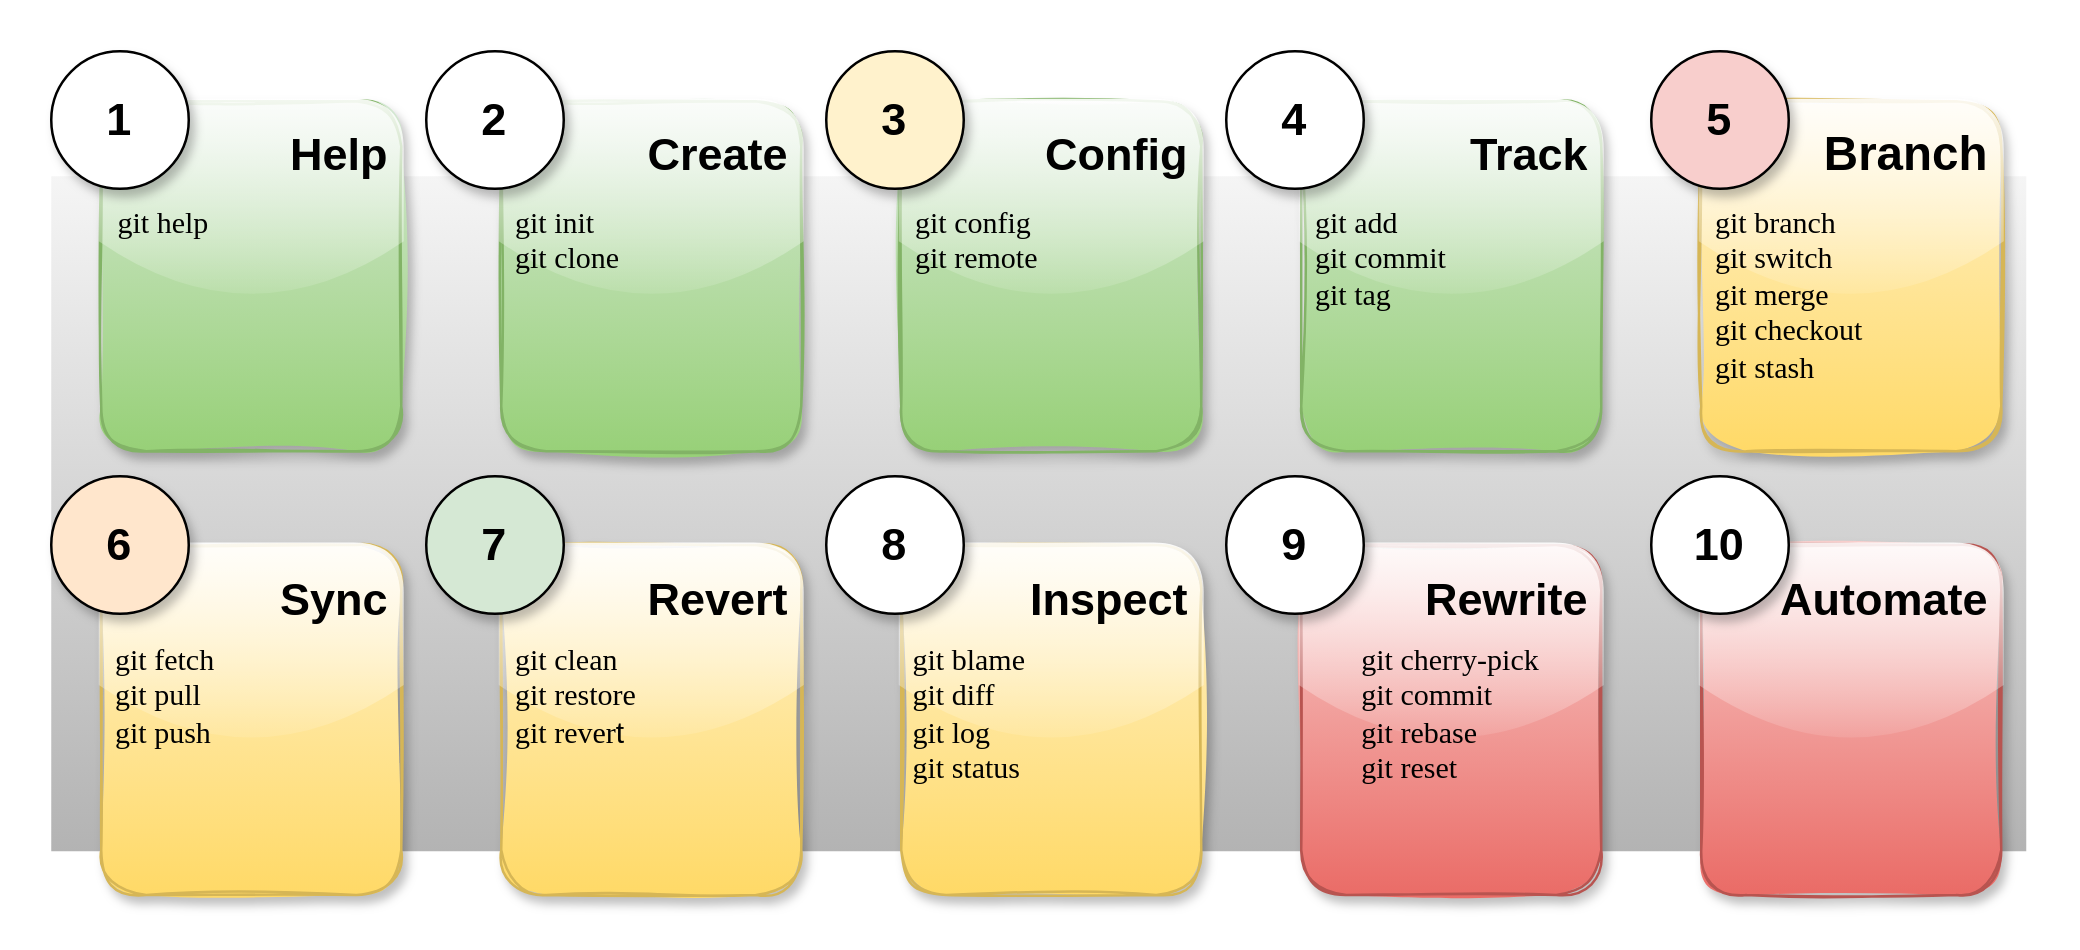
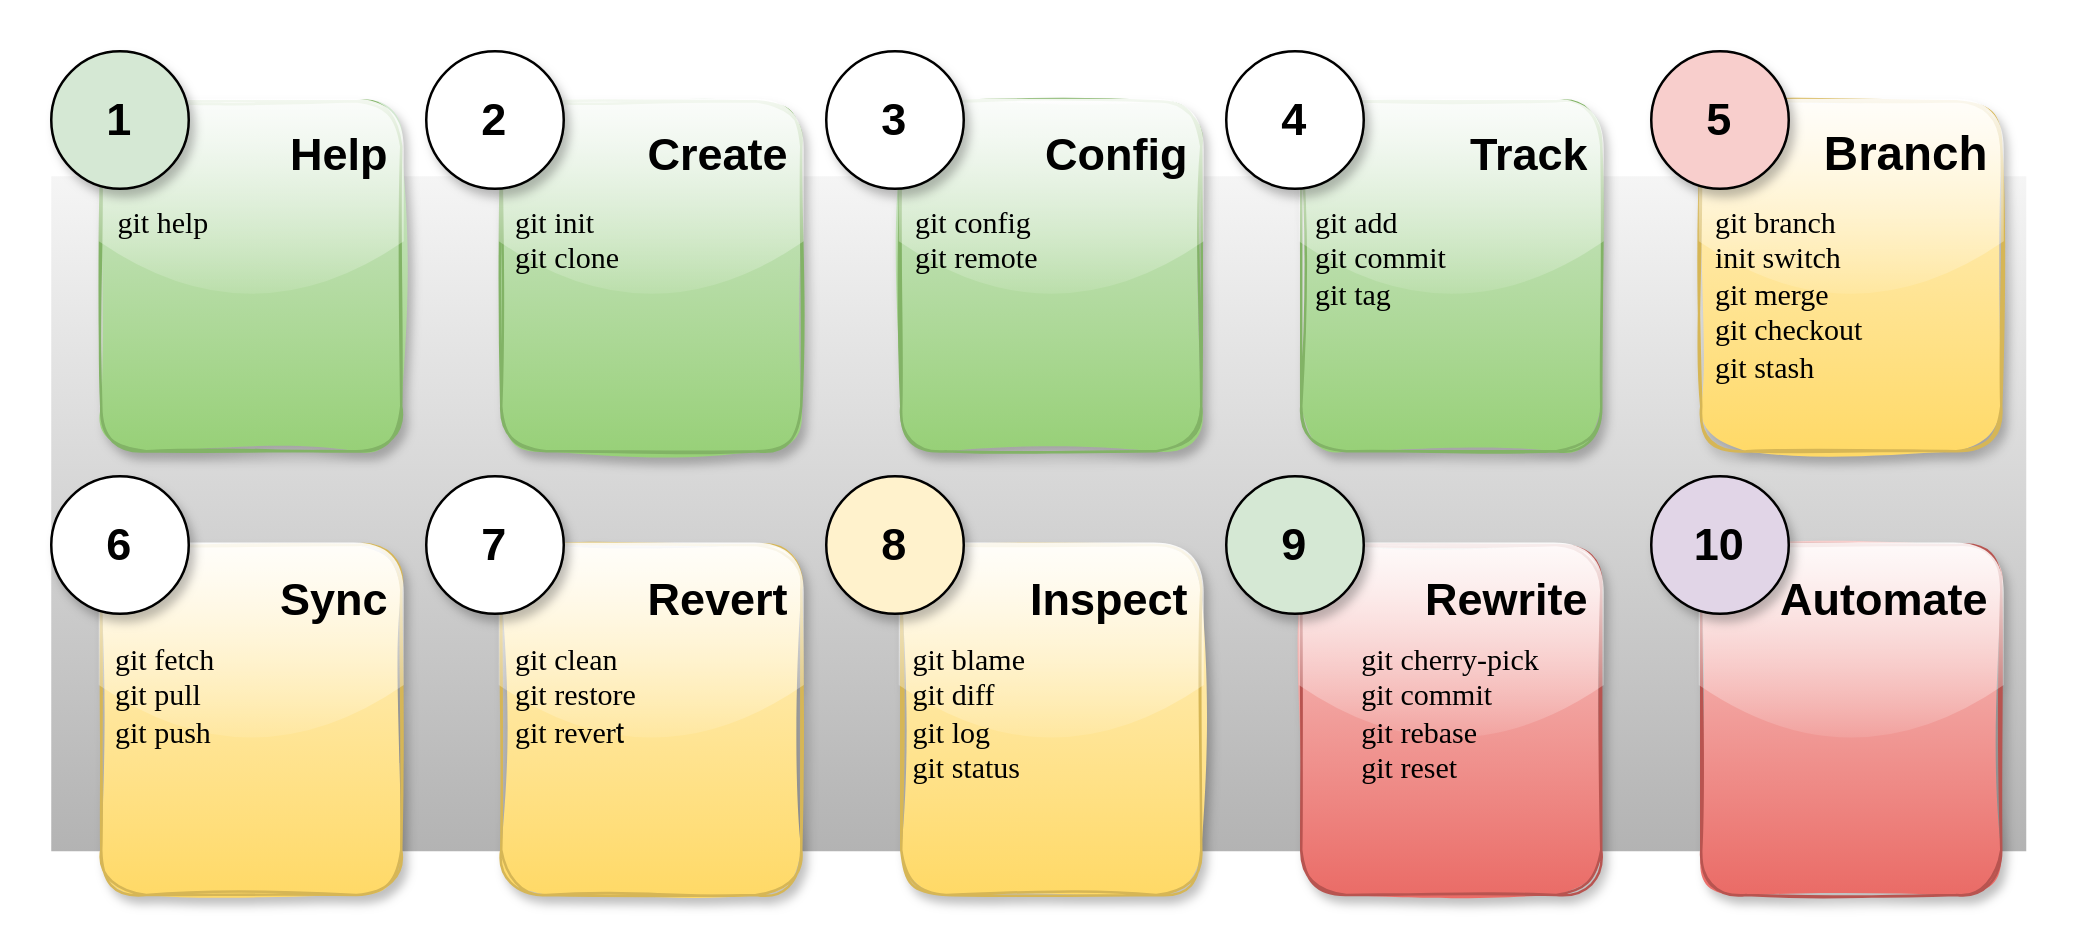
- <mxCell id="11" value="1" style="ellipse;whiteSpace=wrap;html=1;aspect=fixed;fontSize=18;fontStyle=1;shadow=1;" parent="1" vertex="1"><mxGeometry x="20" y="20" width="55" height="55" as="geometry" /></mxCell>
+ <mxCell id="11" value="1" style="ellipse;whiteSpace=wrap;html=1;aspect=fixed;fontSize=18;fontStyle=1;shadow=1;fillColor=#d5e8d4;" parent="1" vertex="1"><mxGeometry x="20" y="20" width="55" height="55" as="geometry" /></mxCell>
- <mxCell id="13" value="3" style="ellipse;whiteSpace=wrap;html=1;aspect=fixed;fontSize=18;fontStyle=1;shadow=1;fillColor=#fff2cc;" parent="1" vertex="1"><mxGeometry x="330" y="20" width="55" height="55" as="geometry" /></mxCell>
+ <mxCell id="13" value="3" style="ellipse;whiteSpace=wrap;html=1;aspect=fixed;fontSize=18;fontStyle=1;shadow=1;" parent="1" vertex="1"><mxGeometry x="330" y="20" width="55" height="55" as="geometry" /></mxCell>
- <mxCell id="27" value="&lt;div style=&quot;color: rgb(0, 0, 0); font-family: helvetica;&quot;&gt;&lt;span style=&quot;font-family: &amp;quot;lucida console&amp;quot;&quot;&gt;git branch&lt;/span&gt;&lt;/div&gt;&lt;div style=&quot;color: rgb(0, 0, 0); font-family: helvetica;&quot;&gt;&lt;span style=&quot;font-family: &amp;quot;lucida console&amp;quot;&quot;&gt;git switch&lt;/span&gt;&lt;/div&gt;&lt;div style=&quot;color: rgb(0, 0, 0); font-family: helvetica;&quot;&gt;&lt;span style=&quot;font-family: &amp;quot;lucida console&amp;quot;&quot;&gt;git merge&lt;/span&gt;&lt;/div&gt;&lt;div style=&quot;color: rgb(0, 0, 0); font-family: helvetica;&quot;&gt;&lt;span style=&quot;font-family: &amp;quot;lucida console&amp;quot;&quot;&gt;git checkout&lt;/span&gt;&lt;/div&gt;&lt;div style=&quot;color: rgb(0, 0, 0); font-family: helvetica;&quot;&gt;&lt;span style=&quot;font-family: &amp;quot;lucida console&amp;quot;&quot;&gt;git stash&lt;/span&gt;&lt;/div&gt;" style="text;html=1;strokeColor=none;fillColor=none;align=left;verticalAlign=top;whiteSpace=wrap;rounded=0;shadow=1;glass=0;sketch=1;fillStyle=solid;fontFamily=Lucida Console;fontSize=12;fontColor=#330000;" parent="1" vertex="1"><mxGeometry x="684" y="75" width="120" height="90" as="geometry" /></mxCell>
+ <mxCell id="27" value="&lt;div style=&quot;color: rgb(0, 0, 0); font-family: helvetica;&quot;&gt;&lt;span style=&quot;font-family: &amp;quot;lucida console&amp;quot;&quot;&gt;git branch&lt;/span&gt;&lt;/div&gt;&lt;div style=&quot;color: rgb(0, 0, 0); font-family: helvetica;&quot;&gt;&lt;span style=&quot;font-family: &amp;quot;lucida console&amp;quot;&quot;&gt;init switch&lt;/span&gt;&lt;/div&gt;&lt;div style=&quot;color: rgb(0, 0, 0); font-family: helvetica;&quot;&gt;&lt;span style=&quot;font-family: &amp;quot;lucida console&amp;quot;&quot;&gt;git merge&lt;/span&gt;&lt;/div&gt;&lt;div style=&quot;color: rgb(0, 0, 0); font-family: helvetica;&quot;&gt;&lt;span style=&quot;font-family: &amp;quot;lucida console&amp;quot;&quot;&gt;git checkout&lt;/span&gt;&lt;/div&gt;&lt;div style=&quot;color: rgb(0, 0, 0); font-family: helvetica;&quot;&gt;&lt;span style=&quot;font-family: &amp;quot;lucida console&amp;quot;&quot;&gt;git stash&lt;/span&gt;&lt;/div&gt;" style="text;html=1;strokeColor=none;fillColor=none;align=left;verticalAlign=top;whiteSpace=wrap;rounded=0;shadow=1;glass=0;sketch=1;fillStyle=solid;fontFamily=Lucida Console;fontSize=12;fontColor=#330000;" parent="1" vertex="1"><mxGeometry x="684" y="75" width="120" height="90" as="geometry" /></mxCell>
- <mxCell id="21" value="6" style="ellipse;whiteSpace=wrap;html=1;aspect=fixed;fontSize=18;fontStyle=1;shadow=1;fillColor=#ffe6cc;" parent="1" vertex="1"><mxGeometry x="20" y="190" width="55" height="55" as="geometry" /></mxCell>
+ <mxCell id="21" value="6" style="ellipse;whiteSpace=wrap;html=1;aspect=fixed;fontSize=18;fontStyle=1;shadow=1;" parent="1" vertex="1"><mxGeometry x="20" y="190" width="55" height="55" as="geometry" /></mxCell>
- <mxCell id="22" value="7" style="ellipse;whiteSpace=wrap;html=1;aspect=fixed;fontSize=18;fontStyle=1;shadow=1;fillColor=#d5e8d4;" parent="1" vertex="1"><mxGeometry x="170" y="190" width="55" height="55" as="geometry" /></mxCell>
+ <mxCell id="22" value="7" style="ellipse;whiteSpace=wrap;html=1;aspect=fixed;fontSize=18;fontStyle=1;shadow=1;" parent="1" vertex="1"><mxGeometry x="170" y="190" width="55" height="55" as="geometry" /></mxCell>
- <mxCell id="16" value="8" style="ellipse;whiteSpace=wrap;html=1;aspect=fixed;fontSize=18;fontStyle=1;shadow=1;" parent="1" vertex="1"><mxGeometry x="330" y="190" width="55" height="55" as="geometry" /></mxCell>
+ <mxCell id="16" value="8" style="ellipse;whiteSpace=wrap;html=1;aspect=fixed;fontSize=18;fontStyle=1;shadow=1;fillColor=#fff2cc;" parent="1" vertex="1"><mxGeometry x="330" y="190" width="55" height="55" as="geometry" /></mxCell>
- <mxCell id="17" value="9" style="ellipse;whiteSpace=wrap;html=1;aspect=fixed;fontSize=18;fontStyle=1;shadow=1;" parent="1" vertex="1"><mxGeometry x="490" y="190" width="55" height="55" as="geometry" /></mxCell>
+ <mxCell id="17" value="9" style="ellipse;whiteSpace=wrap;html=1;aspect=fixed;fontSize=18;fontStyle=1;shadow=1;fillColor=#d5e8d4;" parent="1" vertex="1"><mxGeometry x="490" y="190" width="55" height="55" as="geometry" /></mxCell>
- <mxCell id="18" value="10" style="ellipse;whiteSpace=wrap;html=1;aspect=fixed;fontSize=18;fontStyle=1;shadow=1;" parent="1" vertex="1"><mxGeometry x="660" y="190" width="55" height="55" as="geometry" /></mxCell>
+ <mxCell id="18" value="10" style="ellipse;whiteSpace=wrap;html=1;aspect=fixed;fontSize=18;fontStyle=1;shadow=1;fillColor=#e1d5e7;" parent="1" vertex="1"><mxGeometry x="660" y="190" width="55" height="55" as="geometry" /></mxCell>
